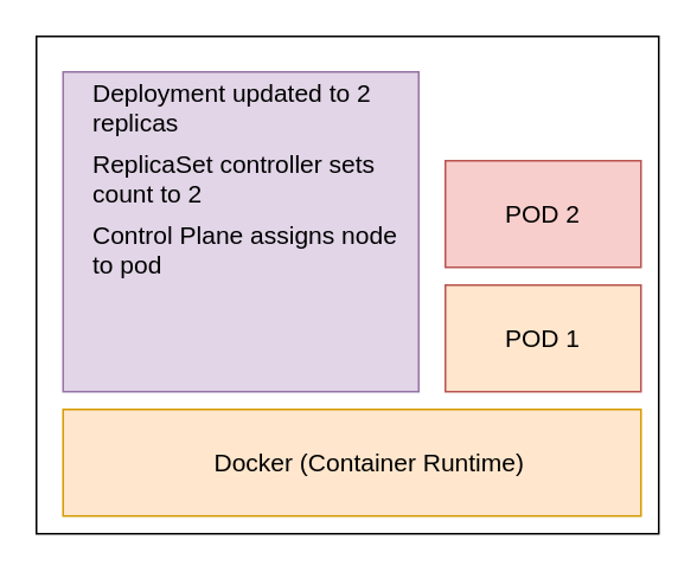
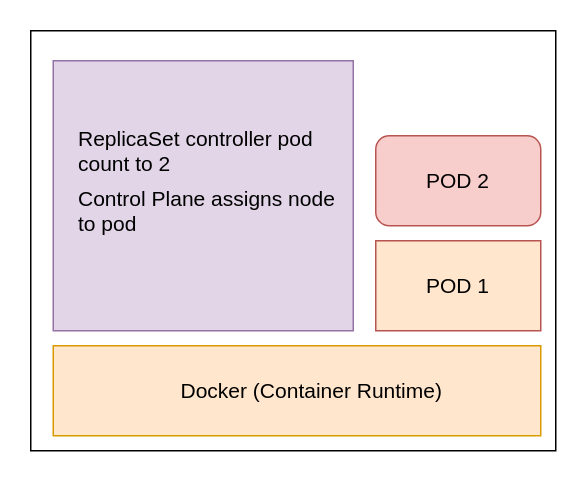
- <mxCell id="8" value="Deployment updated to 2 replicas" style="text;html=1;strokeColor=none;fillColor=none;align=left;verticalAlign=middle;whiteSpace=wrap;rounded=0;spacing=2;fontSize=14;" vertex="1" parent="1"><mxGeometry x="50" y="50" width="180" height="20" as="geometry" /></mxCell>
- <mxCell id="9" value="ReplicaSet controller sets count to 2" style="text;html=1;strokeColor=none;fillColor=none;align=left;verticalAlign=middle;whiteSpace=wrap;rounded=0;spacing=2;fontSize=14;" vertex="1" parent="1"><mxGeometry x="50" y="90" width="180" height="20" as="geometry" /></mxCell>
+ <mxCell id="9" value="ReplicaSet controller pod count to 2" style="text;html=1;strokeColor=none;fillColor=none;align=left;verticalAlign=middle;whiteSpace=wrap;rounded=0;spacing=2;fontSize=14;" vertex="1" parent="1"><mxGeometry x="50" y="90" width="180" height="20" as="geometry" /></mxCell>
- <mxCell id="6" value="POD 2" style="rounded=0;whiteSpace=wrap;html=1;fillColor=#f8cecc;strokeColor=#b85450;spacing=2;fontSize=14;" vertex="1" parent="1"><mxGeometry x="250" y="90" width="110" height="60" as="geometry" /></mxCell>
+ <mxCell id="6" value="POD 2" style="whiteSpace=wrap;html=1;fillColor=#f8cecc;strokeColor=#b85450;spacing=2;fontSize=14;rounded=1;" vertex="1" parent="1"><mxGeometry x="250" y="90" width="110" height="60" as="geometry" /></mxCell>
